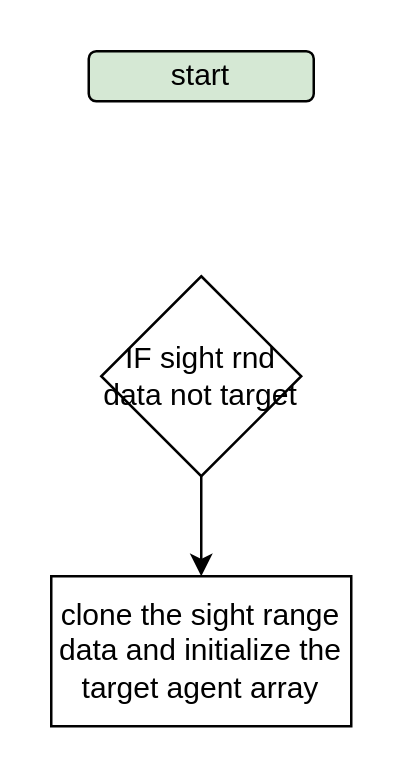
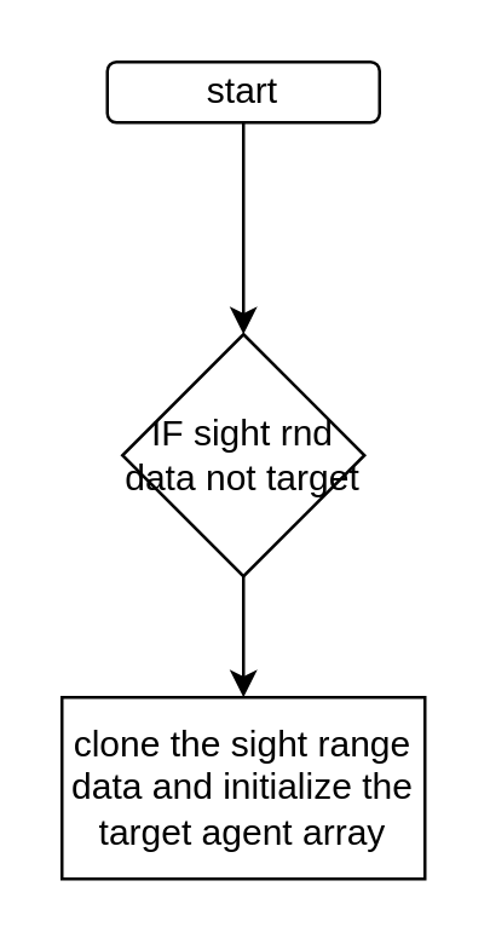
- <mxCell id="3" value="start" style="rounded=1;whiteSpace=wrap;html=1;fillColor=#d5e8d4;" vertex="1" parent="1"><mxGeometry x="35" y="20" width="90" height="20" as="geometry" /></mxCell>
+ <mxCell id="3" value="start" style="rounded=1;whiteSpace=wrap;html=1;" vertex="1" parent="1"><mxGeometry x="35" y="20" width="90" height="20" as="geometry" /></mxCell>
+ <mxCell id="2" value="" style="edgeStyle=orthogonalEdgeStyle;rounded=0;orthogonalLoop=1;jettySize=auto;html=1;" edge="1" parent="1" source="3" target="5"><mxGeometry relative="1" as="geometry" /></mxCell>
